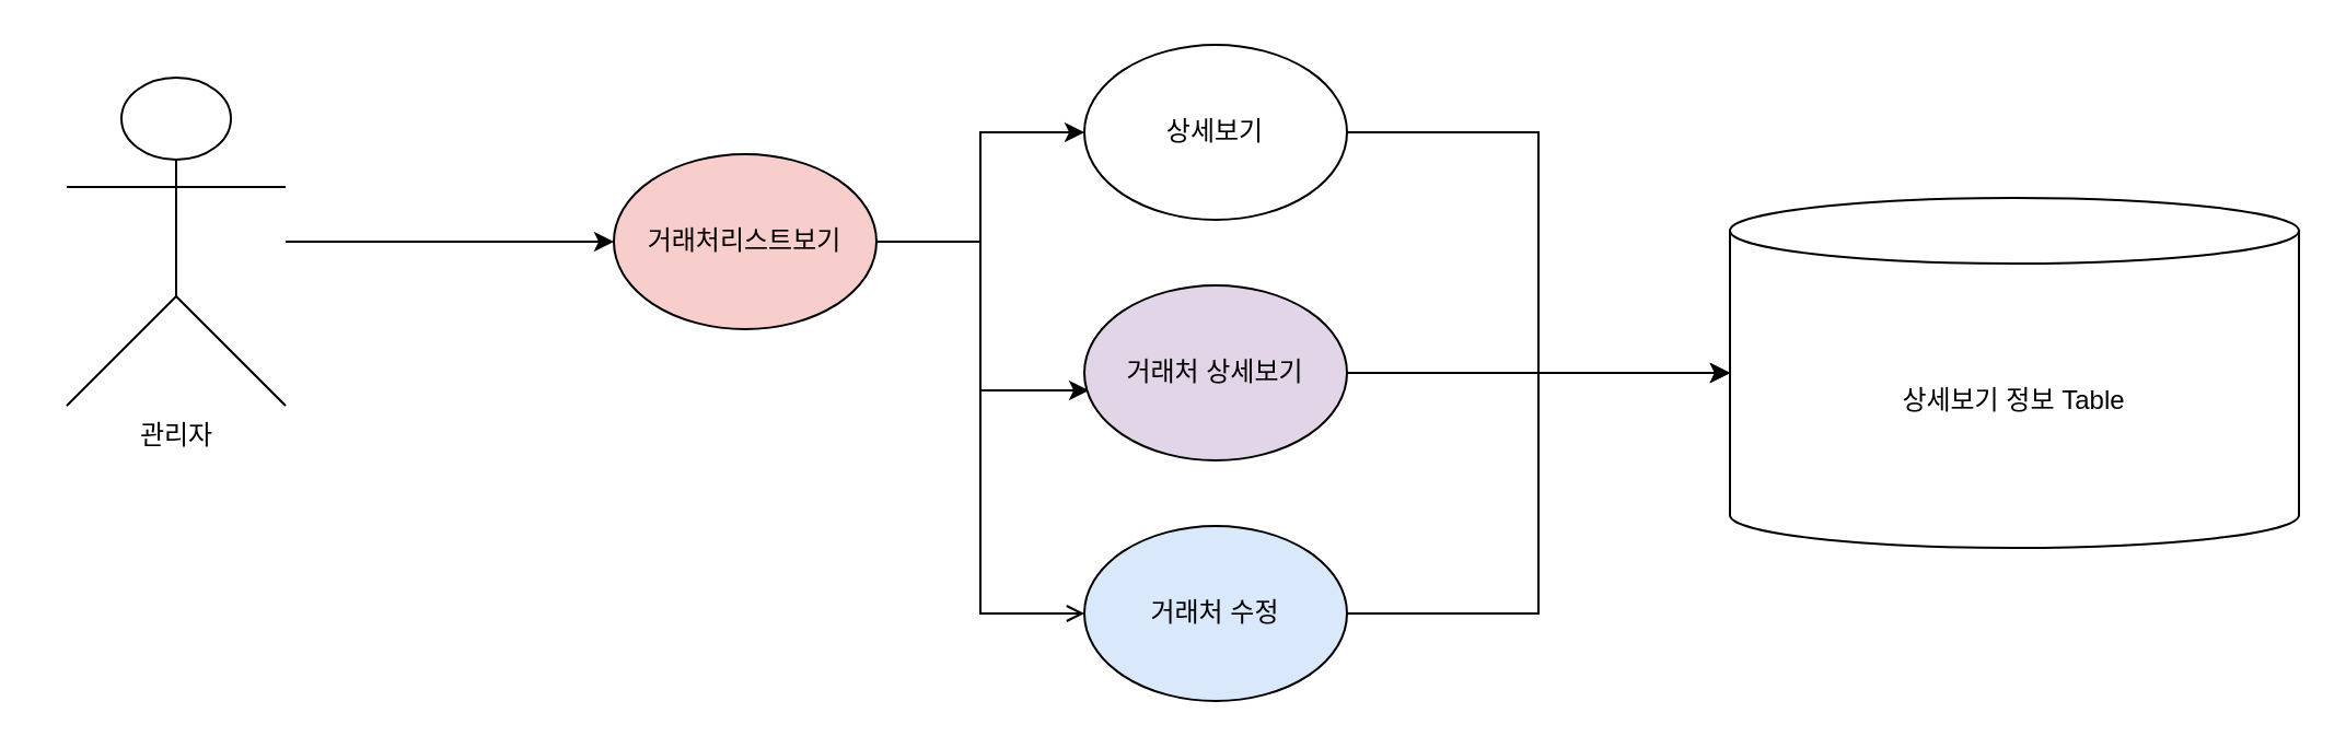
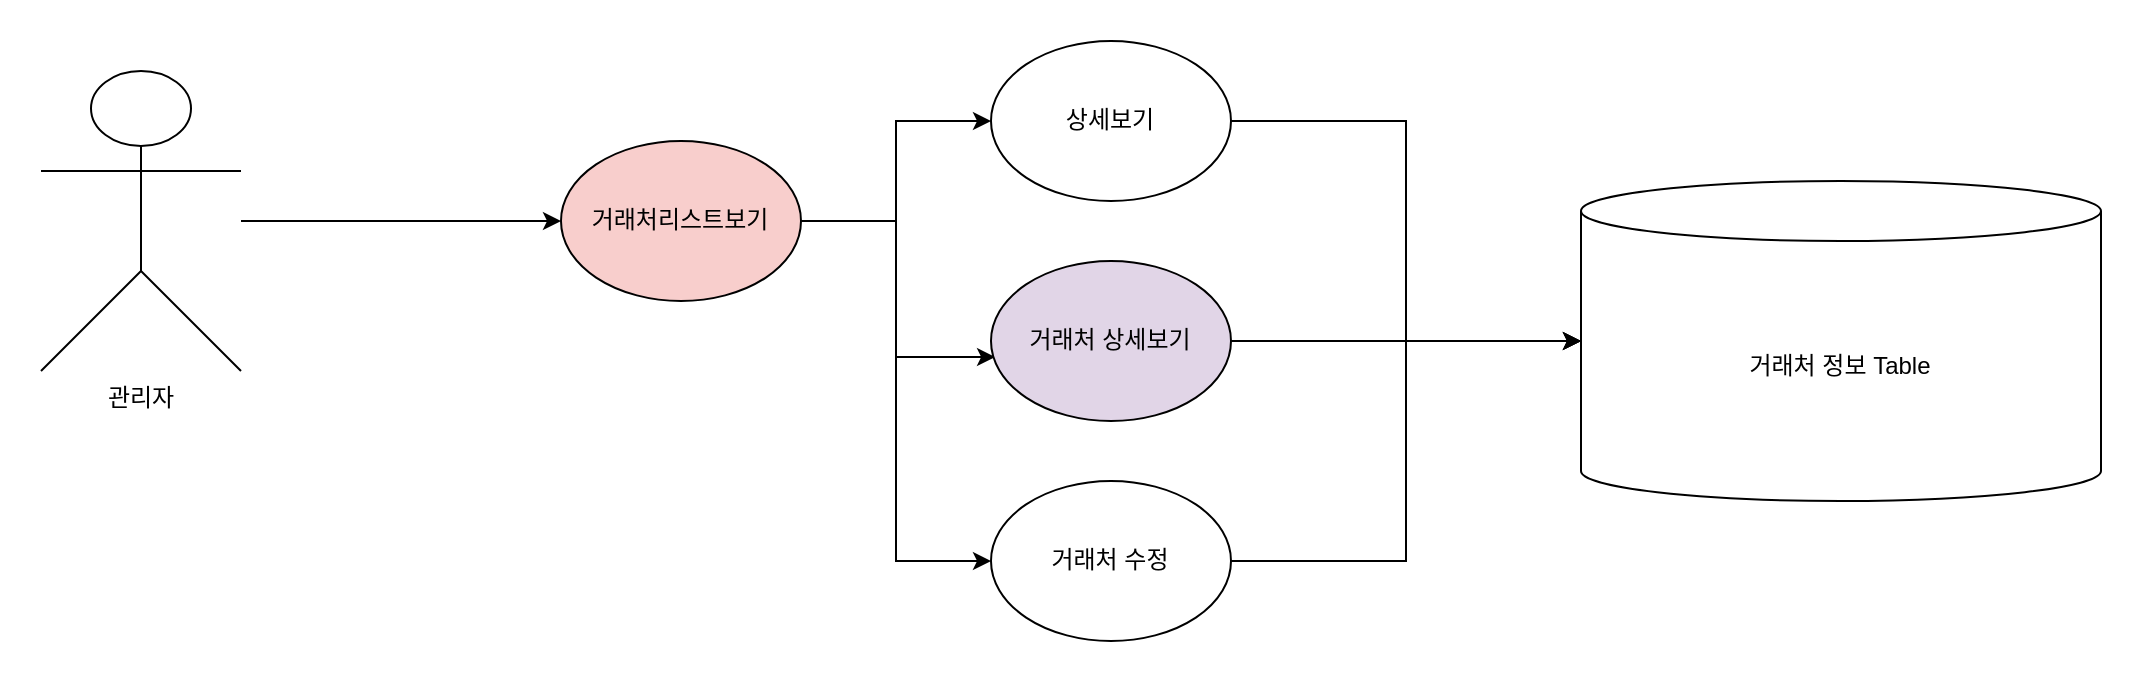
- <mxCell id="3" value="관리자" style="shape=umlActor;verticalLabelPosition=bottom;verticalAlign=top;html=1;outlineConnect=0;" vertex="1" parent="1"><mxGeometry x="30" y="35" width="100" height="150" as="geometry" /></mxCell>
+ <mxCell id="3" value="관리자" style="shape=umlActor;verticalLabelPosition=bottom;verticalAlign=top;html=1;outlineConnect=0;" vertex="1" parent="1"><mxGeometry x="20" y="35" width="100" height="150" as="geometry" /></mxCell>
- <mxCell id="14" value="상세보기 정보 Table" style="shape=cylinder3;whiteSpace=wrap;html=1;boundedLbl=1;backgroundOutline=1;size=15;" vertex="1" parent="1"><mxGeometry x="790" y="90" width="260" height="160" as="geometry" /></mxCell>
+ <mxCell id="14" value="거래처 정보 Table" style="shape=cylinder3;whiteSpace=wrap;html=1;boundedLbl=1;backgroundOutline=1;size=15;" vertex="1" parent="1"><mxGeometry x="790" y="90" width="260" height="160" as="geometry" /></mxCell>
- <mxCell id="6" style="edgeStyle=orthogonalEdgeStyle;rounded=0;orthogonalLoop=1;jettySize=auto;html=1;entryX=0;entryY=0.5;entryDx=0;entryDy=0;endArrow=open;" edge="1" parent="1" source="7" target="13"><mxGeometry relative="1" as="geometry" /></mxCell>
+ <mxCell id="6" style="edgeStyle=orthogonalEdgeStyle;rounded=0;orthogonalLoop=1;jettySize=auto;html=1;entryX=0;entryY=0.5;entryDx=0;entryDy=0;" edge="1" parent="1" source="7" target="13"><mxGeometry relative="1" as="geometry" /></mxCell>
- <mxCell id="13" value="거래처 수정" style="ellipse;whiteSpace=wrap;html=1;fillColor=#dae8fc;" vertex="1" parent="1"><mxGeometry x="495" y="240" width="120" height="80" as="geometry" /></mxCell>
+ <mxCell id="13" value="거래처 수정" style="ellipse;whiteSpace=wrap;html=1;" vertex="1" parent="1"><mxGeometry x="495" y="240" width="120" height="80" as="geometry" /></mxCell>
